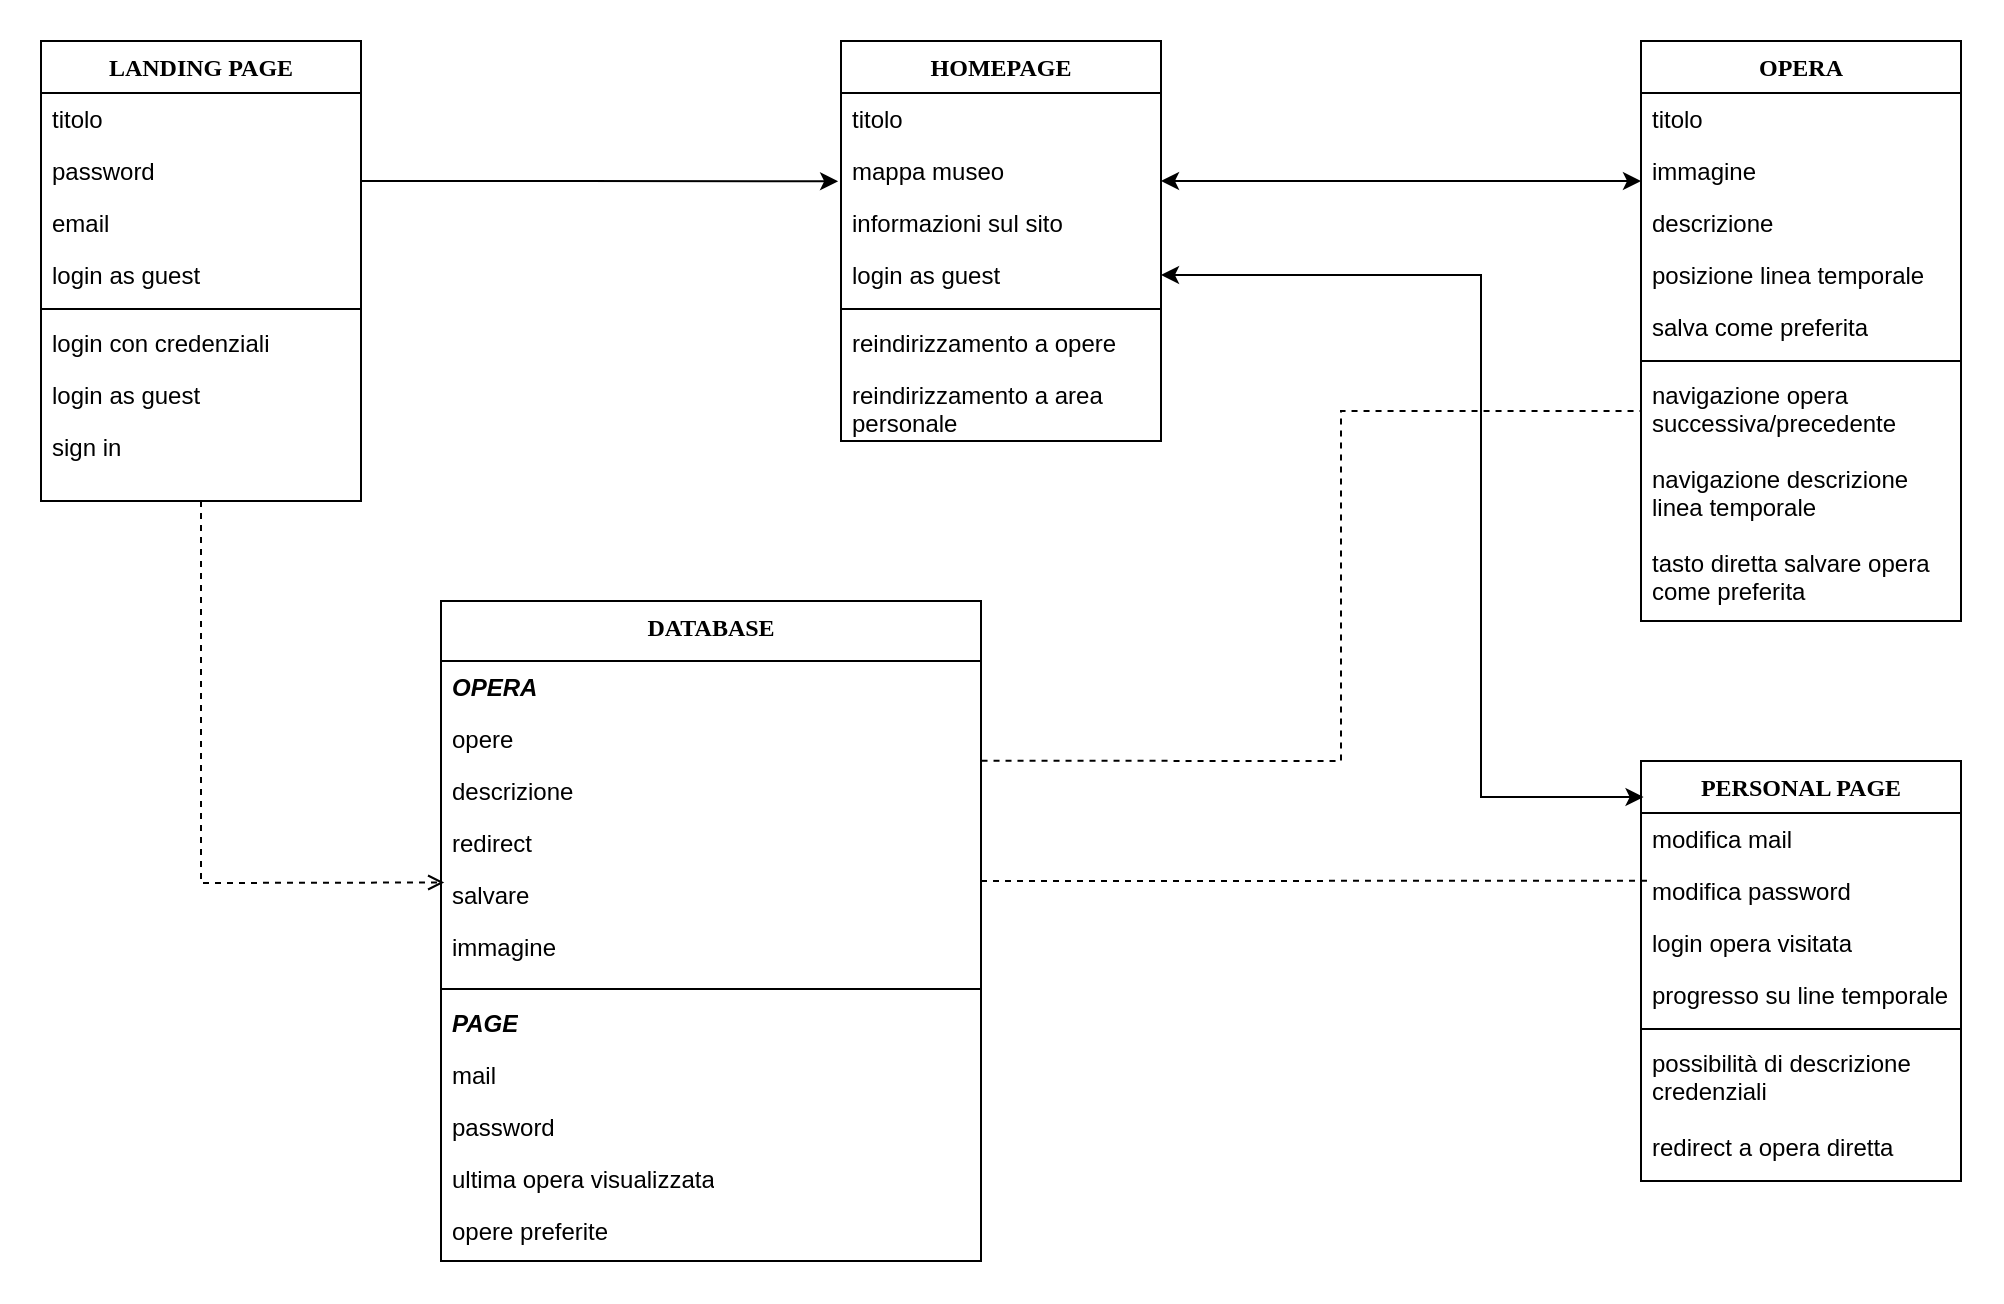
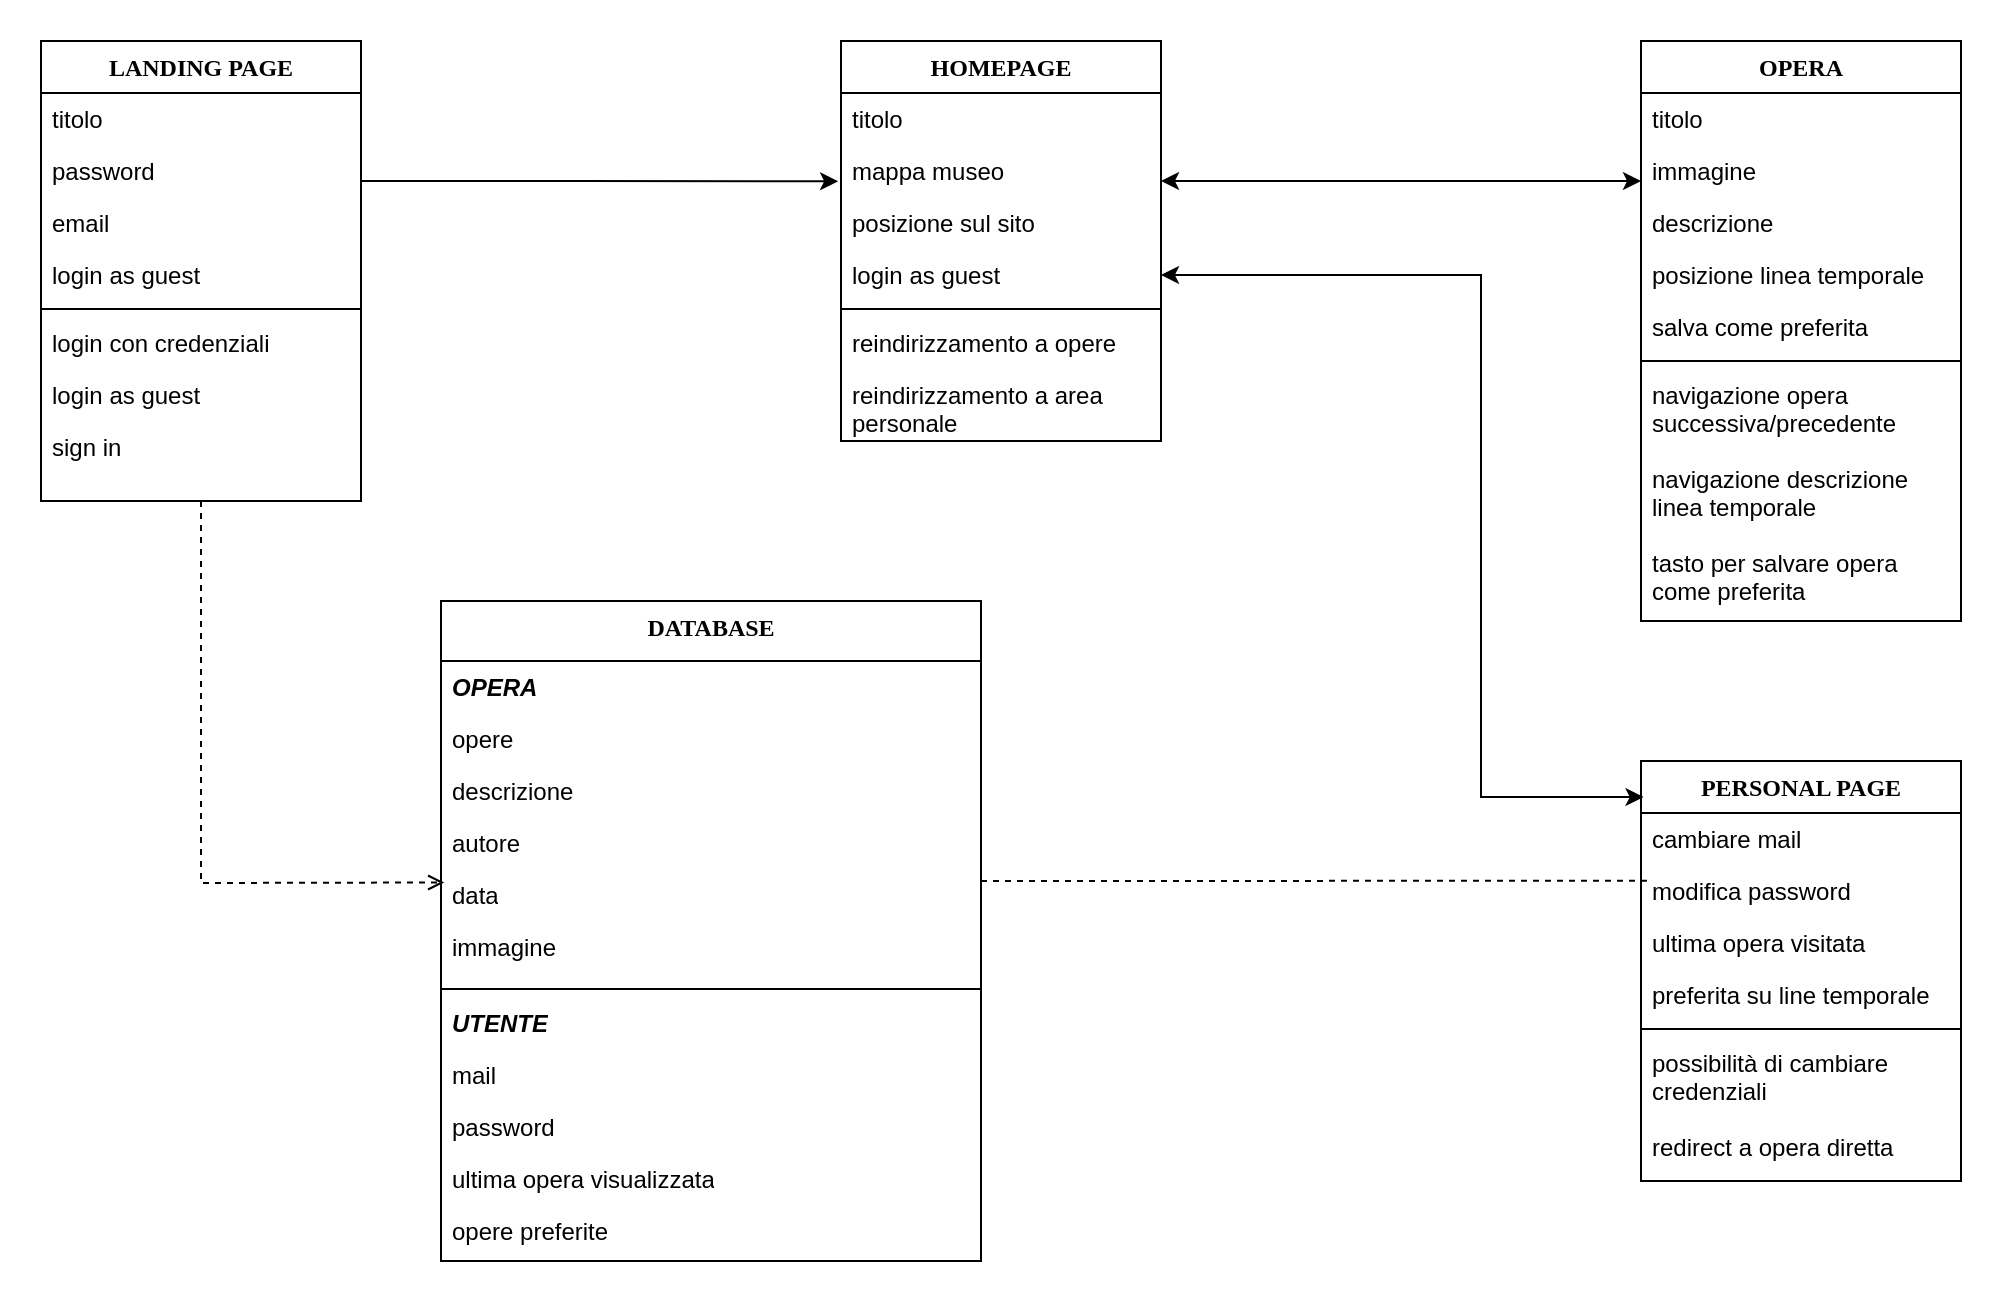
- <mxCell id="15" value="informazioni sul sito" style="text;html=1;strokeColor=none;fillColor=none;align=left;verticalAlign=top;spacingLeft=4;spacingRight=4;whiteSpace=wrap;overflow=hidden;rotatable=0;points=[[0,0.5],[1,0.5]];portConstraint=eastwest;" vertex="1" parent="12"><mxGeometry y="78" width="160" height="26" as="geometry" /></mxCell>
+ <mxCell id="15" value="posizione sul sito" style="text;html=1;strokeColor=none;fillColor=none;align=left;verticalAlign=top;spacingLeft=4;spacingRight=4;whiteSpace=wrap;overflow=hidden;rotatable=0;points=[[0,0.5],[1,0.5]];portConstraint=eastwest;" vertex="1" parent="12"><mxGeometry y="78" width="160" height="26" as="geometry" /></mxCell>
- <mxCell id="29" value="tasto diretta salvare opera come preferita" style="text;html=1;strokeColor=none;fillColor=none;align=left;verticalAlign=top;spacingLeft=4;spacingRight=4;whiteSpace=wrap;overflow=hidden;rotatable=0;points=[[0,0.5],[1,0.5]];portConstraint=eastwest;" vertex="1" parent="20"><mxGeometry y="248" width="160" height="42" as="geometry" /></mxCell>
+ <mxCell id="29" value="tasto per salvare opera come preferita" style="text;html=1;strokeColor=none;fillColor=none;align=left;verticalAlign=top;spacingLeft=4;spacingRight=4;whiteSpace=wrap;overflow=hidden;rotatable=0;points=[[0,0.5],[1,0.5]];portConstraint=eastwest;" vertex="1" parent="20"><mxGeometry y="248" width="160" height="42" as="geometry" /></mxCell>
- <mxCell id="55" value="" style="endArrow=none;dashed=1;html=1;rounded=0;entryX=0;entryY=0.5;entryDx=0;entryDy=0;exitX=1.001;exitY=0.918;exitDx=0;exitDy=0;exitPerimeter=0;" edge="1" parent="1" source="42" target="27"><mxGeometry width="50" height="50" relative="1" as="geometry"><mxPoint x="540" y="440" as="sourcePoint" /><mxPoint x="590" y="390" as="targetPoint" /><Array as="points"><mxPoint x="670" y="380" /><mxPoint x="670" y="205" /></Array></mxGeometry></mxCell>
- <mxCell id="31" value="modifica mail&lt;span style=&quot;white-space: pre;&quot;&gt;&#09;&lt;/span&gt;" style="text;html=1;strokeColor=none;fillColor=none;align=left;verticalAlign=top;spacingLeft=4;spacingRight=4;whiteSpace=wrap;overflow=hidden;rotatable=0;points=[[0,0.5],[1,0.5]];portConstraint=eastwest;" vertex="1" parent="30"><mxGeometry y="26" width="160" height="26" as="geometry" /></mxCell>
+ <mxCell id="31" value="cambiare mail&lt;span style=&quot;white-space: pre;&quot;&gt;&#09;&lt;/span&gt;" style="text;html=1;strokeColor=none;fillColor=none;align=left;verticalAlign=top;spacingLeft=4;spacingRight=4;whiteSpace=wrap;overflow=hidden;rotatable=0;points=[[0,0.5],[1,0.5]];portConstraint=eastwest;" vertex="1" parent="30"><mxGeometry y="26" width="160" height="26" as="geometry" /></mxCell>
- <mxCell id="44" value="&lt;div&gt;redirect&lt;/div&gt;&lt;div&gt;&lt;br&gt;&lt;/div&gt;" style="text;html=1;strokeColor=none;fillColor=none;align=left;verticalAlign=top;spacingLeft=4;spacingRight=4;whiteSpace=wrap;overflow=hidden;rotatable=0;points=[[0,0.5],[1,0.5]];portConstraint=eastwest;" vertex="1" parent="40"><mxGeometry y="108" width="270" height="26" as="geometry" /></mxCell>
+ <mxCell id="44" value="&lt;div&gt;autore&lt;/div&gt;&lt;div&gt;&lt;br&gt;&lt;/div&gt;" style="text;html=1;strokeColor=none;fillColor=none;align=left;verticalAlign=top;spacingLeft=4;spacingRight=4;whiteSpace=wrap;overflow=hidden;rotatable=0;points=[[0,0.5],[1,0.5]];portConstraint=eastwest;" vertex="1" parent="40"><mxGeometry y="108" width="270" height="26" as="geometry" /></mxCell>
- <mxCell id="45" value="&lt;div&gt;salvare&lt;/div&gt;&lt;div&gt;&lt;br&gt;&lt;/div&gt;" style="text;html=1;strokeColor=none;fillColor=none;align=left;verticalAlign=top;spacingLeft=4;spacingRight=4;whiteSpace=wrap;overflow=hidden;rotatable=0;points=[[0,0.5],[1,0.5]];portConstraint=eastwest;" vertex="1" parent="40"><mxGeometry y="134" width="270" height="26" as="geometry" /></mxCell>
+ <mxCell id="45" value="&lt;div&gt;data&lt;/div&gt;&lt;div&gt;&lt;br&gt;&lt;/div&gt;" style="text;html=1;strokeColor=none;fillColor=none;align=left;verticalAlign=top;spacingLeft=4;spacingRight=4;whiteSpace=wrap;overflow=hidden;rotatable=0;points=[[0,0.5],[1,0.5]];portConstraint=eastwest;" vertex="1" parent="40"><mxGeometry y="134" width="270" height="26" as="geometry" /></mxCell>
- <mxCell id="33" value="login opera visitata" style="text;html=1;strokeColor=none;fillColor=none;align=left;verticalAlign=top;spacingLeft=4;spacingRight=4;whiteSpace=wrap;overflow=hidden;rotatable=0;points=[[0,0.5],[1,0.5]];portConstraint=eastwest;" vertex="1" parent="30"><mxGeometry y="78" width="160" height="26" as="geometry" /></mxCell>
+ <mxCell id="33" value="ultima opera visitata" style="text;html=1;strokeColor=none;fillColor=none;align=left;verticalAlign=top;spacingLeft=4;spacingRight=4;whiteSpace=wrap;overflow=hidden;rotatable=0;points=[[0,0.5],[1,0.5]];portConstraint=eastwest;" vertex="1" parent="30"><mxGeometry y="78" width="160" height="26" as="geometry" /></mxCell>
- <mxCell id="34" value="progresso su line temporale" style="text;html=1;strokeColor=none;fillColor=none;align=left;verticalAlign=top;spacingLeft=4;spacingRight=4;whiteSpace=wrap;overflow=hidden;rotatable=0;points=[[0,0.5],[1,0.5]];portConstraint=eastwest;" vertex="1" parent="30"><mxGeometry y="104" width="160" height="26" as="geometry" /></mxCell>
+ <mxCell id="34" value="preferita su line temporale" style="text;html=1;strokeColor=none;fillColor=none;align=left;verticalAlign=top;spacingLeft=4;spacingRight=4;whiteSpace=wrap;overflow=hidden;rotatable=0;points=[[0,0.5],[1,0.5]];portConstraint=eastwest;" vertex="1" parent="30"><mxGeometry y="104" width="160" height="26" as="geometry" /></mxCell>
- <mxCell id="48" value="&lt;b&gt;&lt;i&gt;PAGE&lt;/i&gt;&lt;/b&gt;" style="text;html=1;strokeColor=none;fillColor=none;align=left;verticalAlign=top;spacingLeft=4;spacingRight=4;whiteSpace=wrap;overflow=hidden;rotatable=0;points=[[0,0.5],[1,0.5]];portConstraint=eastwest;rounded=0;shadow=0;" vertex="1" parent="40"><mxGeometry y="198" width="270" height="26" as="geometry" /></mxCell>
+ <mxCell id="48" value="&lt;b&gt;&lt;i&gt;UTENTE&lt;/i&gt;&lt;/b&gt;" style="text;html=1;strokeColor=none;fillColor=none;align=left;verticalAlign=top;spacingLeft=4;spacingRight=4;whiteSpace=wrap;overflow=hidden;rotatable=0;points=[[0,0.5],[1,0.5]];portConstraint=eastwest;rounded=0;shadow=0;" vertex="1" parent="40"><mxGeometry y="198" width="270" height="26" as="geometry" /></mxCell>
- <mxCell id="36" value="possibilità di descrizione credenziali" style="text;html=1;strokeColor=none;fillColor=none;align=left;verticalAlign=top;spacingLeft=4;spacingRight=4;whiteSpace=wrap;overflow=hidden;rotatable=0;points=[[0,0.5],[1,0.5]];portConstraint=eastwest;" vertex="1" parent="30"><mxGeometry y="138" width="160" height="42" as="geometry" /></mxCell>
+ <mxCell id="36" value="possibilità di cambiare credenziali" style="text;html=1;strokeColor=none;fillColor=none;align=left;verticalAlign=top;spacingLeft=4;spacingRight=4;whiteSpace=wrap;overflow=hidden;rotatable=0;points=[[0,0.5],[1,0.5]];portConstraint=eastwest;" vertex="1" parent="30"><mxGeometry y="138" width="160" height="42" as="geometry" /></mxCell>
